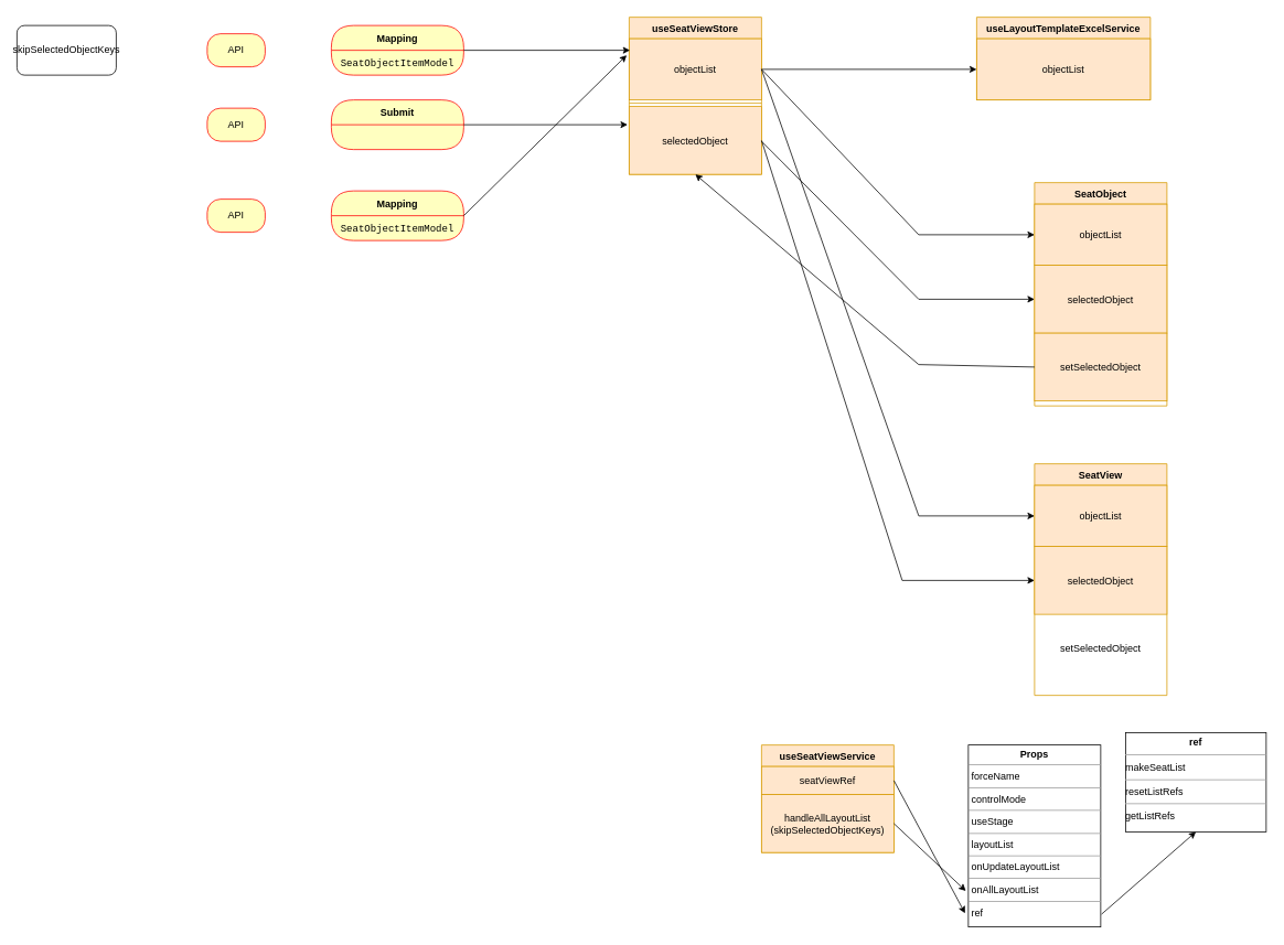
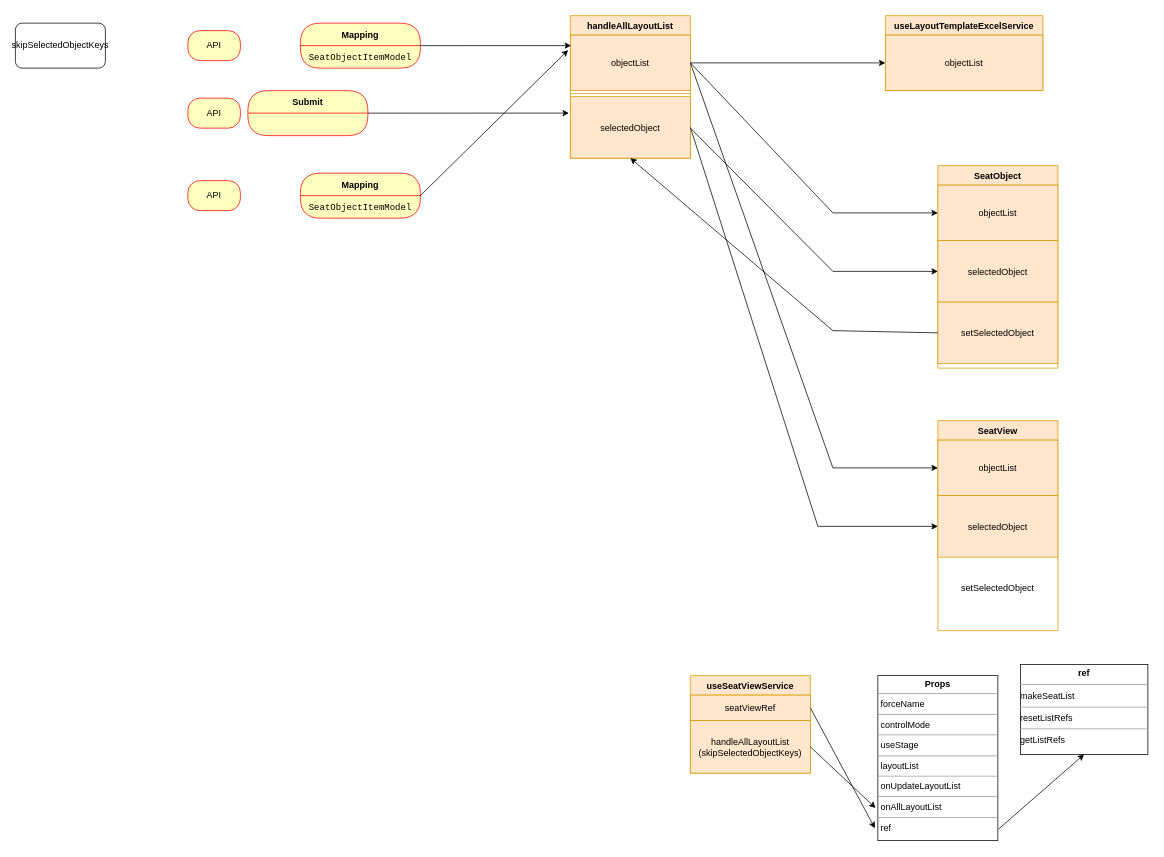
- <mxCell id="2" value="useSeatViewStore" style="swimlane;fontStyle=1;align=center;verticalAlign=top;childLayout=stackLayout;horizontal=1;startSize=26;horizontalStack=0;resizeParent=1;resizeLast=0;collapsible=1;marginBottom=0;rounded=0;shadow=0;strokeWidth=1;fillColor=#ffe6cc;strokeColor=#d79b00;" parent="1" vertex="1"><mxGeometry x="760" y="20" width="160" height="190" as="geometry"><mxRectangle x="130" y="380" width="160" height="26" as="alternateBounds" /></mxGeometry></mxCell>
+ <mxCell id="2" value="handleAllLayoutList" style="swimlane;fontStyle=1;align=center;verticalAlign=top;childLayout=stackLayout;horizontal=1;startSize=26;horizontalStack=0;resizeParent=1;resizeLast=0;collapsible=1;marginBottom=0;rounded=0;shadow=0;strokeWidth=1;fillColor=#ffe6cc;strokeColor=#d79b00;" parent="1" vertex="1"><mxGeometry x="760" y="20" width="160" height="190" as="geometry"><mxRectangle x="130" y="380" width="160" height="26" as="alternateBounds" /></mxGeometry></mxCell>
- <mxCell id="25" value="Submit" style="swimlane;fontStyle=1;align=center;verticalAlign=middle;childLayout=stackLayout;horizontal=1;startSize=30;horizontalStack=0;resizeParent=0;resizeLast=1;container=0;fontColor=#000000;collapsible=0;rounded=1;arcSize=30;strokeColor=#ff0000;fillColor=#ffffc0;swimlaneFillColor=#ffffc0;dropTarget=0;" vertex="1" parent="1"><mxGeometry x="400" y="120" width="160" height="60" as="geometry" /></mxCell>
+ <mxCell id="25" value="Submit" style="swimlane;fontStyle=1;align=center;verticalAlign=middle;childLayout=stackLayout;horizontal=1;startSize=30;horizontalStack=0;resizeParent=0;resizeLast=1;container=0;fontColor=#000000;collapsible=0;rounded=1;arcSize=30;strokeColor=#ff0000;fillColor=#ffffc0;swimlaneFillColor=#ffffc0;dropTarget=0;" vertex="1" parent="1"><mxGeometry x="330" y="120" width="160" height="60" as="geometry" /></mxCell>
